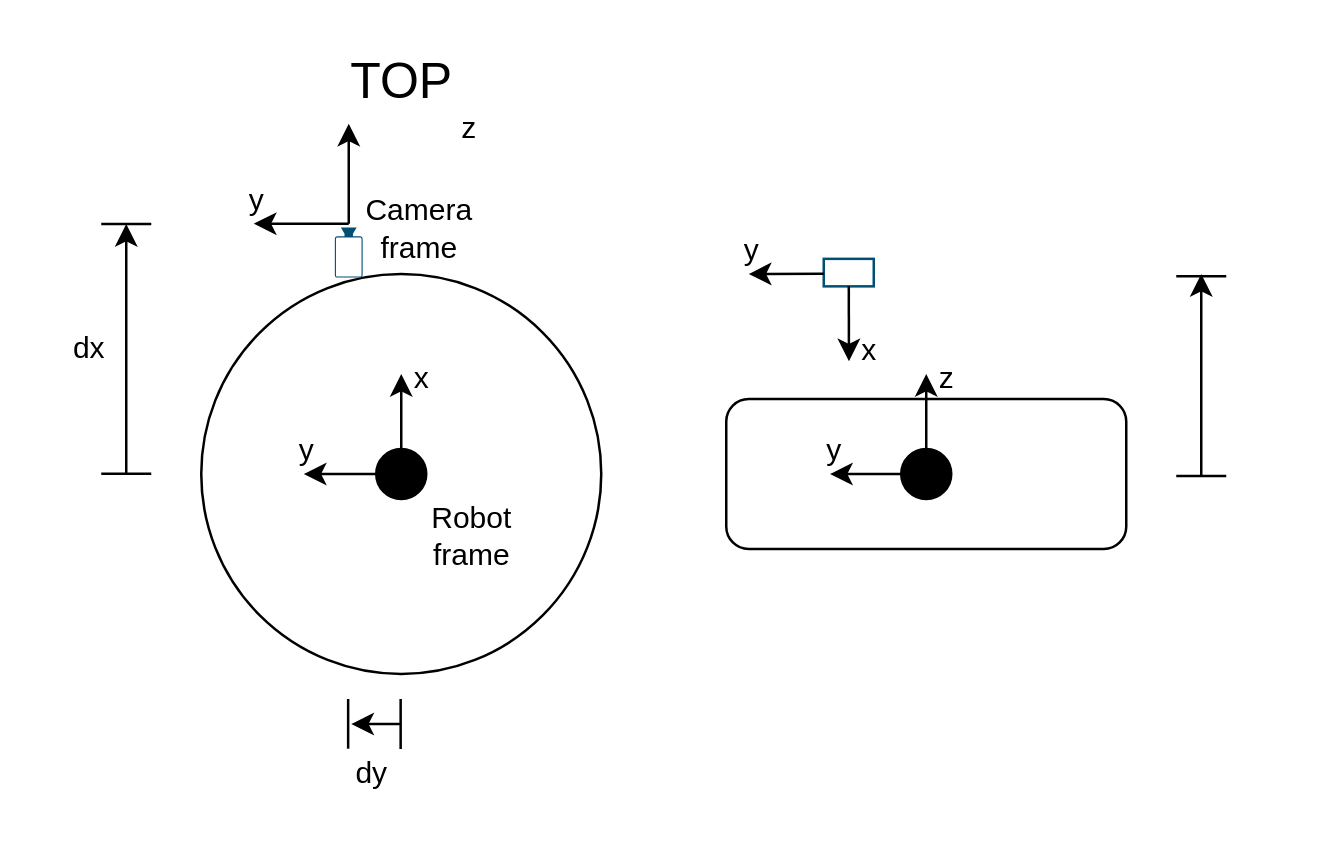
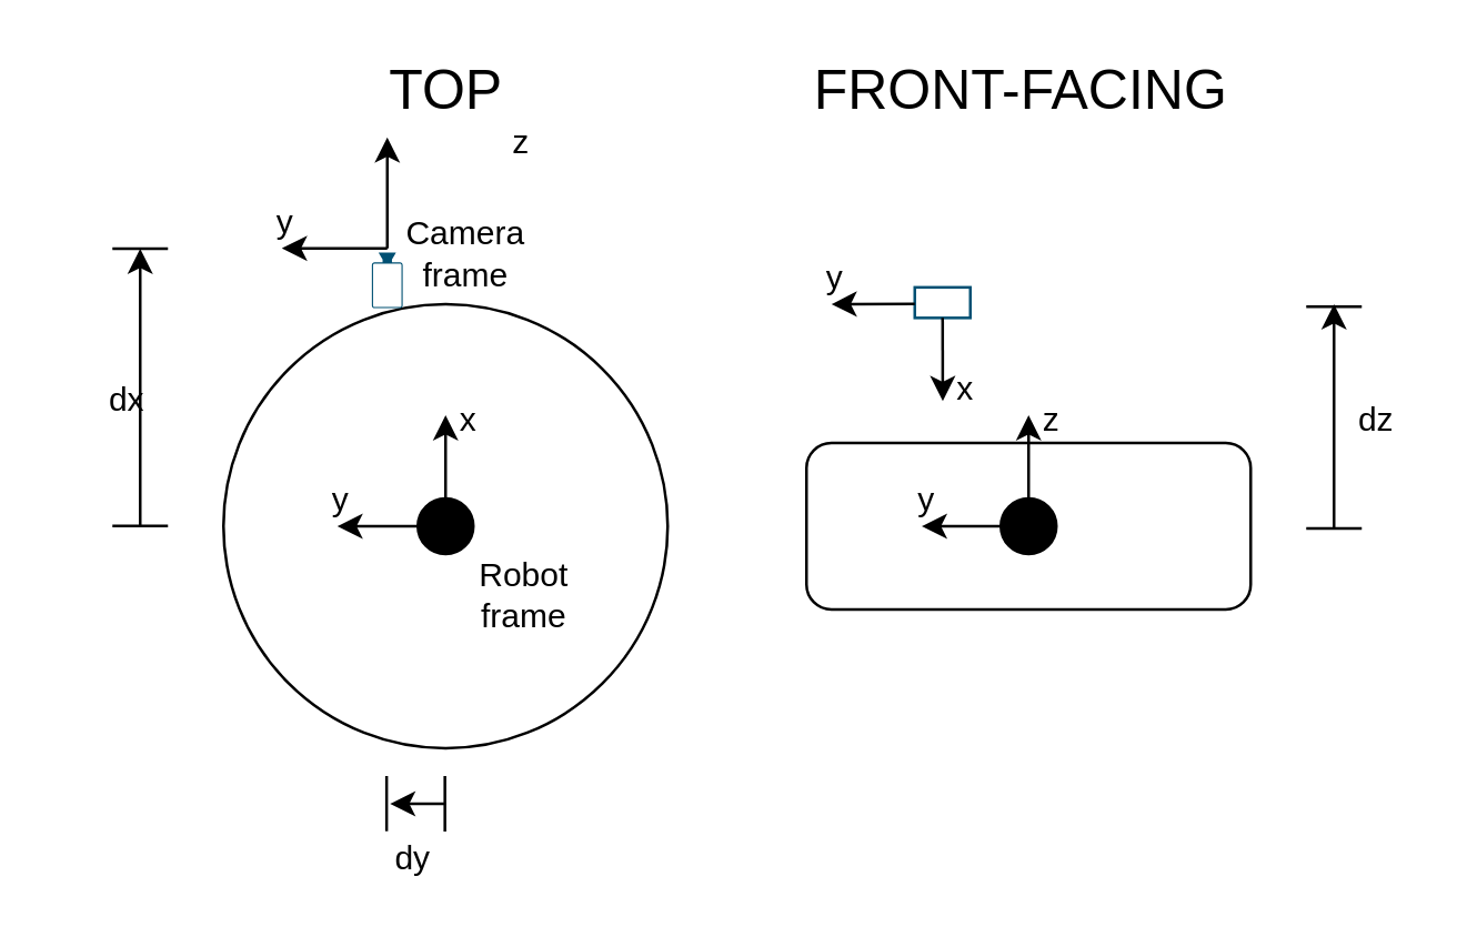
+ <mxCell id="39" value="&lt;font style=&quot;font-size: 20px&quot;&gt;FRONT-FACING&lt;/font&gt;" style="text;html=1;align=center;verticalAlign=middle;resizable=0;points=[];autosize=1;strokeColor=none;fillColor=none;" vertex="1" parent="1"><mxGeometry x="287" y="20.89" width="160" height="20" as="geometry" /></mxCell>
- <mxCell id="17" value="dx" style="text;html=1;align=center;verticalAlign=middle;resizable=0;points=[];autosize=1;strokeColor=none;fillColor=none;" vertex="1" parent="1"><mxGeometry x="20" y="129" width="30" height="20" as="geometry" /></mxCell>
+ <mxCell id="17" value="dx" style="text;html=1;align=center;verticalAlign=middle;resizable=0;points=[];autosize=1;strokeColor=none;fillColor=none;" vertex="1" parent="1"><mxGeometry x="30" y="134" width="30" height="20" as="geometry" /></mxCell>
+ <mxCell id="37" value="dz" style="text;html=1;align=center;verticalAlign=middle;resizable=0;points=[];autosize=1;strokeColor=none;fillColor=none;" vertex="1" parent="1"><mxGeometry x="480" y="141" width="30" height="20" as="geometry" /></mxCell>
